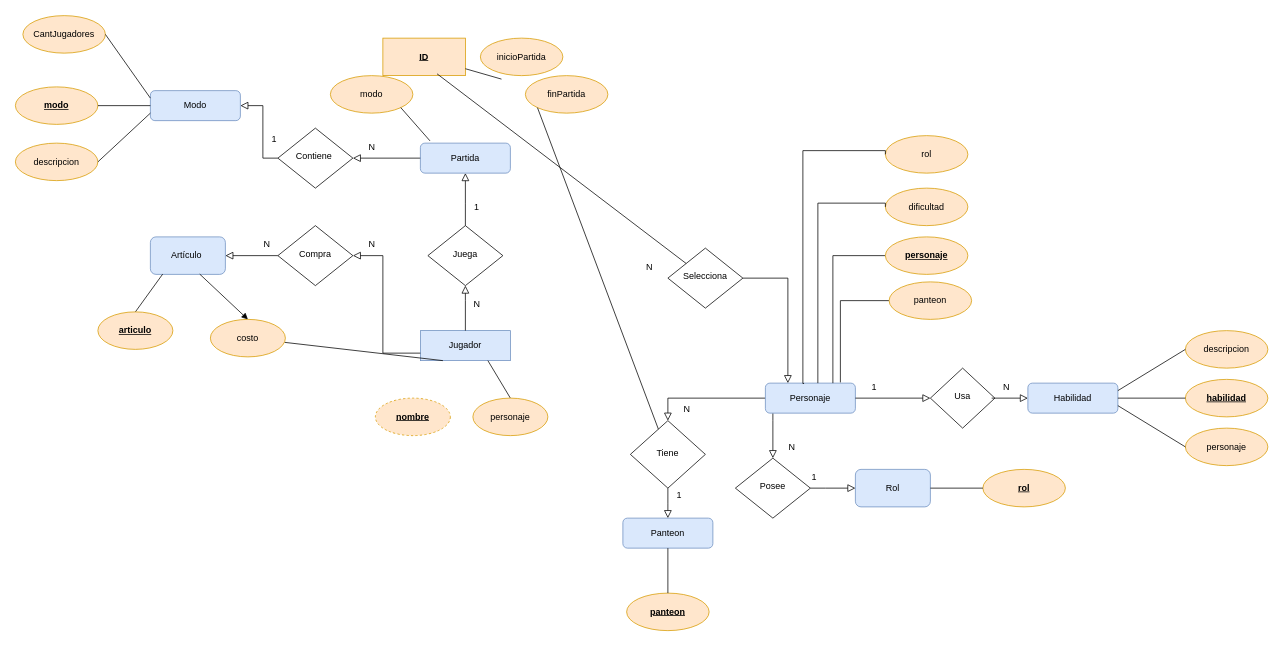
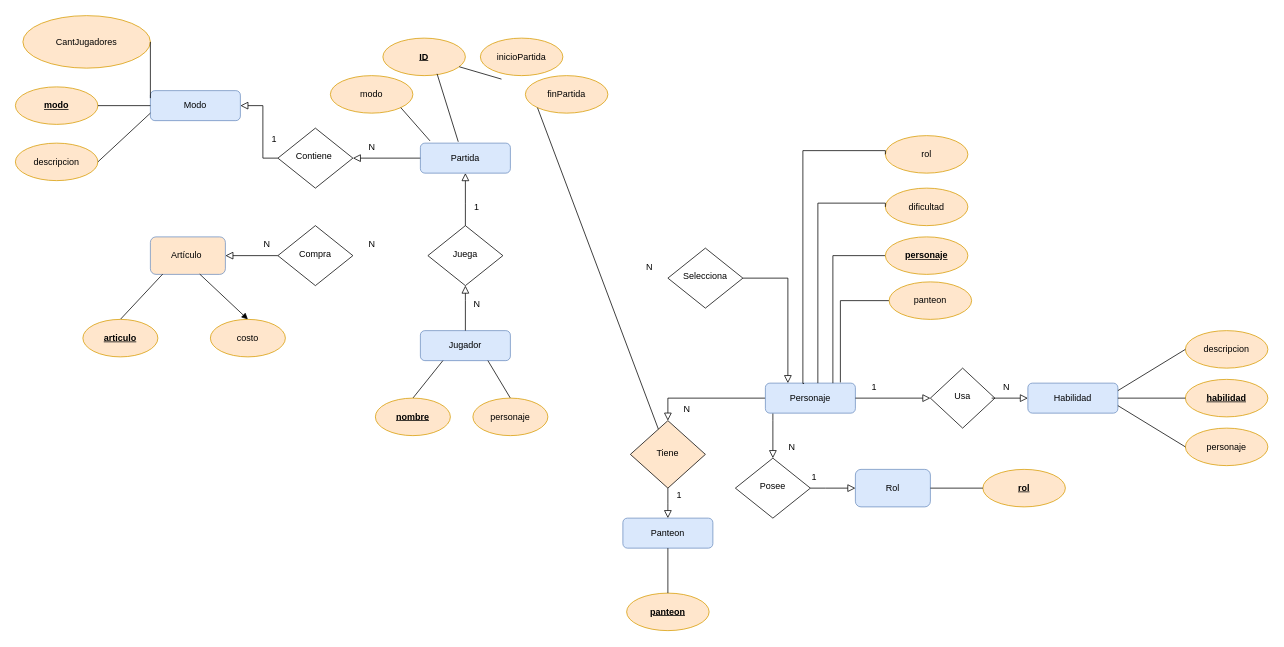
- <mxCell id="54" value="CantJugadores" style="ellipse;whiteSpace=wrap;html=1;labelBackgroundColor=none;fillColor=#ffe6cc;strokeColor=#d79b00;" vertex="1" parent="1"><mxGeometry x="30" y="20" width="110" height="50" as="geometry" /></mxCell>
+ <mxCell id="54" value="CantJugadores" style="ellipse;whiteSpace=wrap;html=1;labelBackgroundColor=none;fillColor=#ffe6cc;strokeColor=#d79b00;" vertex="1" parent="1"><mxGeometry x="30" y="20" width="170" height="70" as="geometry" /></mxCell>
- <mxCell id="45" value="&lt;b&gt;&lt;u&gt;ID&lt;/u&gt;&lt;/b&gt;" style="whiteSpace=wrap;html=1;labelBackgroundColor=none;fillColor=#ffe6cc;strokeColor=#d79b00;rounded=0;" vertex="1" parent="1"><mxGeometry x="510" y="50" width="110" height="50" as="geometry" /></mxCell>
+ <mxCell id="45" value="&lt;b&gt;&lt;u&gt;ID&lt;/u&gt;&lt;/b&gt;" style="ellipse;whiteSpace=wrap;html=1;labelBackgroundColor=none;fillColor=#ffe6cc;strokeColor=#d79b00;" vertex="1" parent="1"><mxGeometry x="510" y="50" width="110" height="50" as="geometry" /></mxCell>
- <mxCell id="49" value="" style="endArrow=none;html=1;rounded=0;exitX=0.657;exitY=0.952;exitDx=0;exitDy=0;exitPerimeter=0;labelBackgroundColor=none;fontColor=default;" edge="1" parent="1" source="45" target="8"><mxGeometry width="50" height="50" relative="1" as="geometry"><mxPoint x="610" y="500" as="sourcePoint" /><mxPoint x="570" y="550" as="targetPoint" /></mxGeometry></mxCell>
+ <mxCell id="49" value="" style="endArrow=none;html=1;rounded=0;exitX=0.657;exitY=0.952;exitDx=0;exitDy=0;entryX=0.421;entryY=-0.046;entryDx=0;entryDy=0;exitPerimeter=0;entryPerimeter=0;labelBackgroundColor=none;fontColor=default;" edge="1" parent="1" source="45" target="13"><mxGeometry width="50" height="50" relative="1" as="geometry"><mxPoint x="610" y="500" as="sourcePoint" /><mxPoint x="570" y="550" as="targetPoint" /></mxGeometry></mxCell>
- <mxCell id="10" value="Artículo&amp;nbsp;" style="rounded=1;whiteSpace=wrap;html=1;fontSize=12;glass=0;strokeWidth=1;shadow=0;labelBackgroundColor=none;fillColor=#dae8fc;strokeColor=#6c8ebf;" vertex="1" parent="1"><mxGeometry x="200" y="315" width="100" height="50" as="geometry" /></mxCell>
+ <mxCell id="10" value="Artículo&amp;nbsp;" style="rounded=1;whiteSpace=wrap;html=1;fontSize=12;glass=0;strokeWidth=1;shadow=0;labelBackgroundColor=none;fillColor=#ffe6cc;strokeColor=#6c8ebf;" vertex="1" parent="1"><mxGeometry x="200" y="315" width="100" height="50" as="geometry" /></mxCell>
- <mxCell id="26" value="" style="rounded=0;html=1;jettySize=auto;orthogonalLoop=1;fontSize=11;endArrow=block;endFill=0;endSize=8;strokeWidth=1;shadow=0;labelBackgroundColor=none;edgeStyle=orthogonalEdgeStyle;exitX=0;exitY=0.75;exitDx=0;exitDy=0;entryX=1;entryY=0.5;entryDx=0;entryDy=0;fontColor=default;" edge="1" parent="1" source="9" target="25"><mxGeometry x="-1" y="502" relative="1" as="geometry"><mxPoint x="392" y="490" as="offset" /><mxPoint x="550" as="sourcePoint" y="480" /><mxPoint x="480" y="360" as="targetPoint" /><Array as="points"><mxPoint x="510" y="470" /><mxPoint x="510" y="340" /></Array></mxGeometry></mxCell>
- <mxCell id="35" value="&lt;u&gt;&lt;b&gt;articulo&lt;/b&gt;&lt;/u&gt;" style="ellipse;whiteSpace=wrap;html=1;labelBackgroundColor=none;fillColor=#ffe6cc;strokeColor=#d79b00;" vertex="1" parent="1"><mxGeometry x="130" y="415" width="100" height="50" as="geometry" /></mxCell>
+ <mxCell id="35" value="&lt;u&gt;&lt;b&gt;articulo&lt;/b&gt;&lt;/u&gt;" style="ellipse;whiteSpace=wrap;html=1;labelBackgroundColor=none;fillColor=#ffe6cc;strokeColor=#d79b00;" vertex="1" parent="1"><mxGeometry x="110" y="425" width="100" height="50" as="geometry" /></mxCell>
- <mxCell id="9" value="Jugador" style="whiteSpace=wrap;html=1;fontSize=12;glass=0;strokeWidth=1;shadow=0;labelBackgroundColor=none;fillColor=#dae8fc;strokeColor=#6c8ebf;rounded=0;" vertex="1" parent="1"><mxGeometry x="560" y="440" width="120" height="40" as="geometry" /></mxCell>
+ <mxCell id="9" value="Jugador" style="rounded=1;whiteSpace=wrap;html=1;fontSize=12;glass=0;strokeWidth=1;shadow=0;labelBackgroundColor=none;fillColor=#dae8fc;strokeColor=#6c8ebf;" vertex="1" parent="1"><mxGeometry x="560" y="440" width="120" height="40" as="geometry" /></mxCell>
- <mxCell id="32" value="" style="endArrow=none;html=1;rounded=0;exitX=0.25;exitY=1;exitDx=0;exitDy=0;labelBackgroundColor=none;fontColor=default;" edge="1" parent="1" source="9" target="61"><mxGeometry width="50" height="50" relative="1" as="geometry"><mxPoint x="660" y="490" as="sourcePoint" /><mxPoint x="600" y="510" as="targetPoint" /></mxGeometry></mxCell>
+ <mxCell id="32" value="" style="endArrow=none;html=1;rounded=0;exitX=0.25;exitY=1;exitDx=0;exitDy=0;entryX=0.5;entryY=0;entryDx=0;entryDy=0;labelBackgroundColor=none;fontColor=default;" edge="1" parent="1" source="9" target="33"><mxGeometry width="50" height="50" relative="1" as="geometry"><mxPoint x="660" y="490" as="sourcePoint" /><mxPoint x="600" y="510" as="targetPoint" /></mxGeometry></mxCell>
- <mxCell id="33" value="&lt;b&gt;&lt;u&gt;nombre&lt;/u&gt;&lt;/b&gt;" style="ellipse;whiteSpace=wrap;html=1;labelBackgroundColor=none;fillColor=#ffe6cc;strokeColor=#d79b00;dashed=1;" vertex="1" parent="1"><mxGeometry x="500" y="530" width="100" height="50" as="geometry" /></mxCell>
+ <mxCell id="33" value="&lt;b&gt;&lt;u&gt;nombre&lt;/u&gt;&lt;/b&gt;" style="ellipse;whiteSpace=wrap;html=1;labelBackgroundColor=none;fillColor=#ffe6cc;strokeColor=#d79b00;" vertex="1" parent="1"><mxGeometry x="500" y="530" width="100" height="50" as="geometry" /></mxCell>
- <mxCell id="16" value="Tiene" style="rhombus;whiteSpace=wrap;html=1;shadow=0;fontFamily=Helvetica;fontSize=12;align=center;strokeWidth=1;spacing=6;spacingTop=-4;labelBackgroundColor=none;" vertex="1" parent="1"><mxGeometry x="840" y="560" width="100" height="90" as="geometry" /></mxCell>
+ <mxCell id="16" value="Tiene" style="rhombus;whiteSpace=wrap;html=1;shadow=0;fontFamily=Helvetica;fontSize=12;align=center;strokeWidth=1;spacing=6;spacingTop=-4;labelBackgroundColor=none;fillColor=#ffe6cc;" vertex="1" parent="1"><mxGeometry x="840" y="560" width="100" height="90" as="geometry" /></mxCell>
